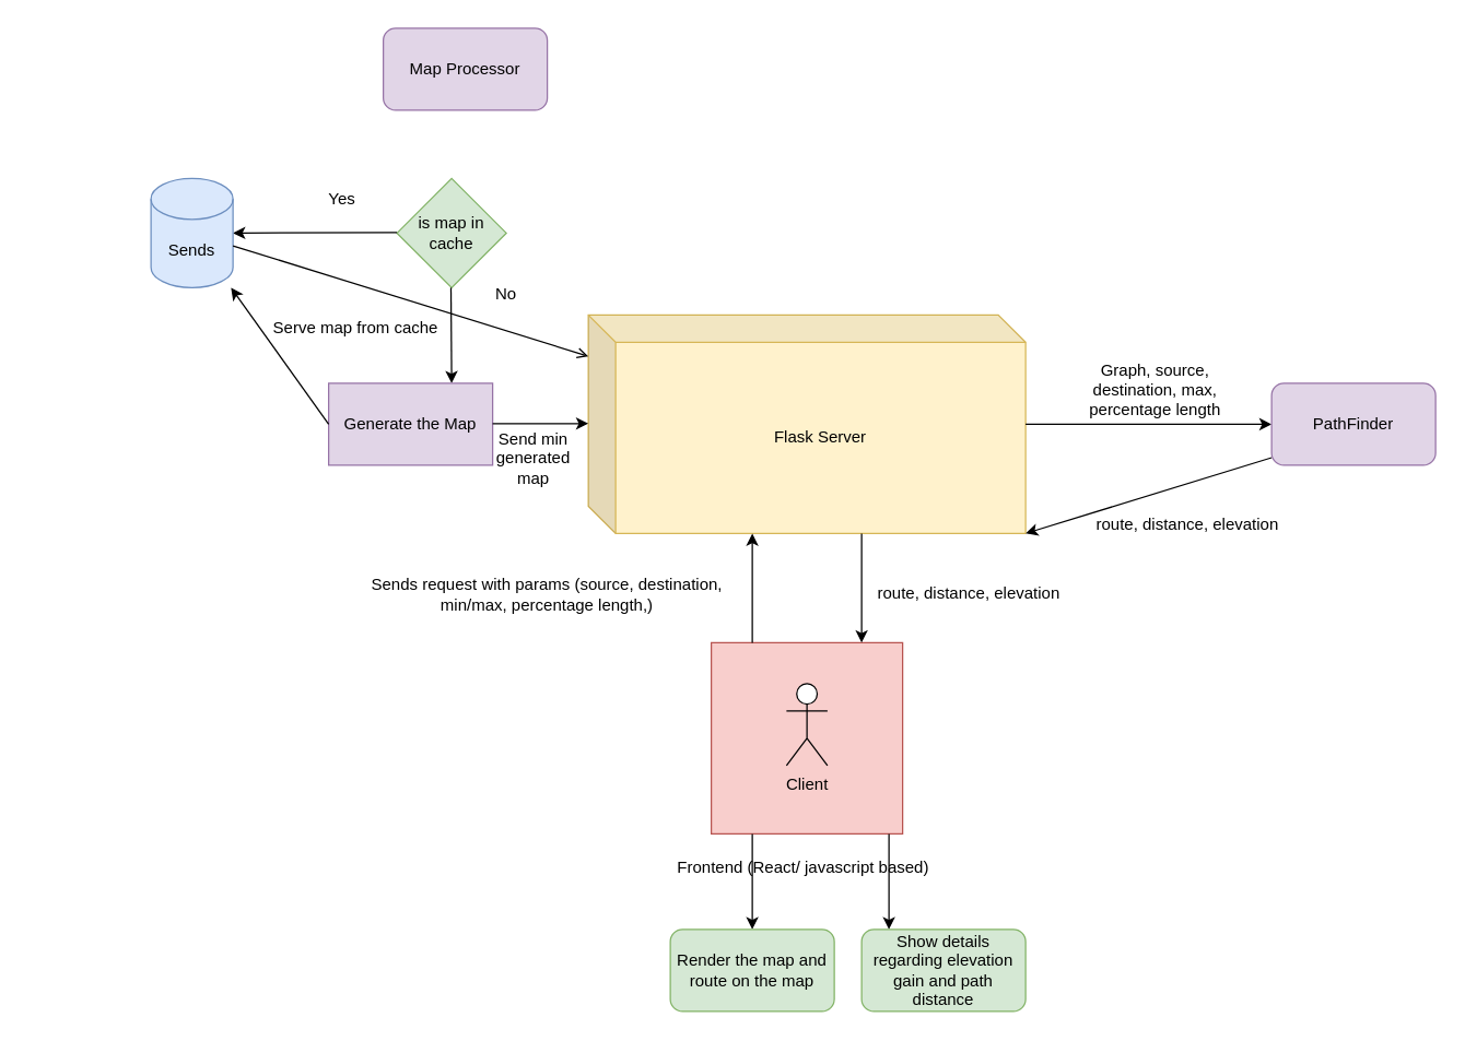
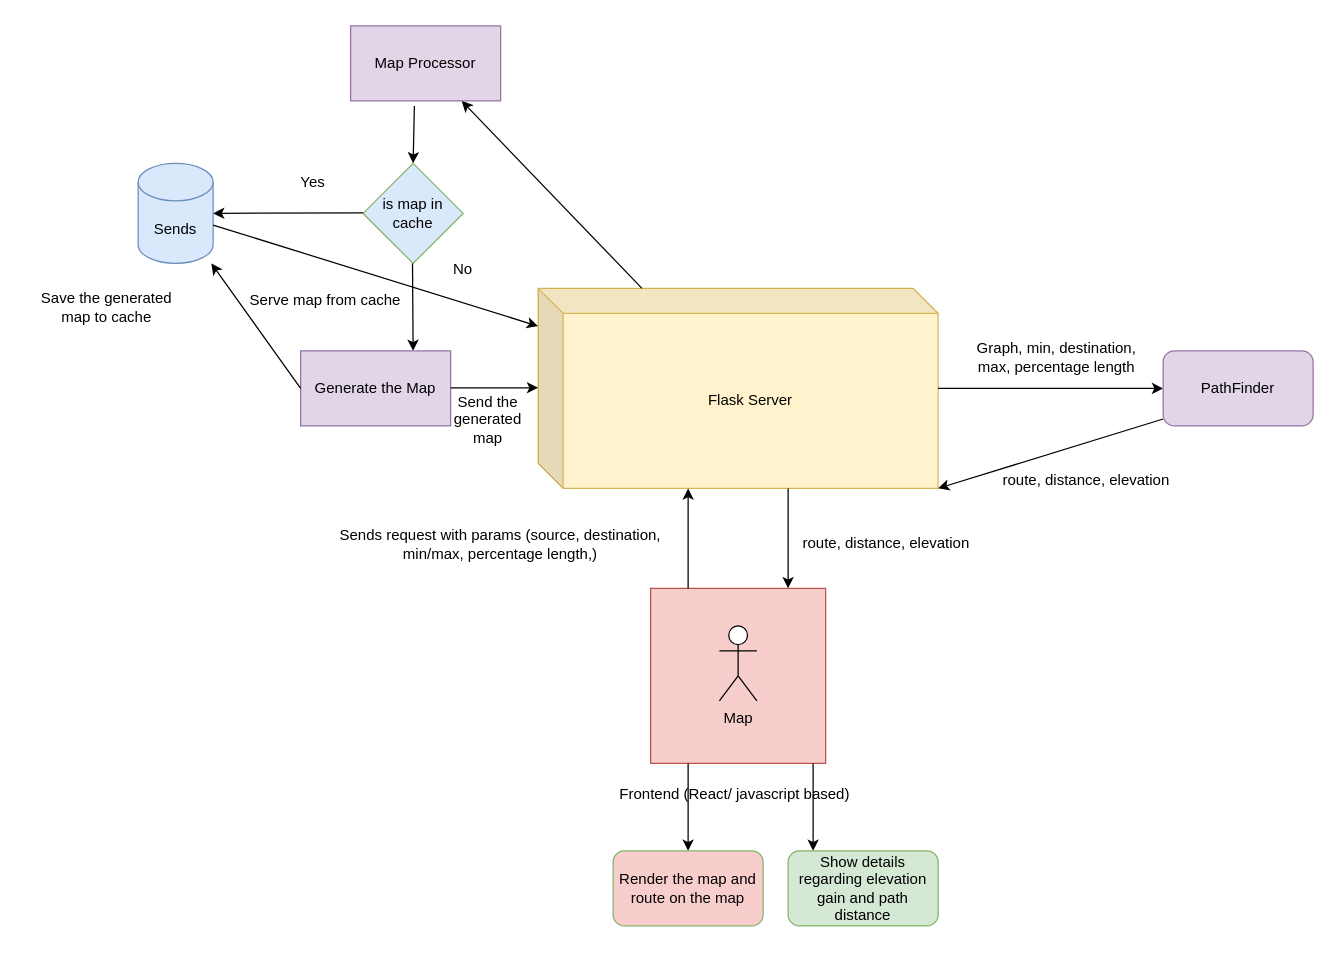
- <mxCell id="9" value="Map Processor" style="rounded=1;whiteSpace=wrap;html=1;fillColor=#e1d5e7;strokeColor=#9673a6;" parent="1" vertex="1"><mxGeometry x="280" y="20" width="120" height="60" as="geometry" /></mxCell>
+ <mxCell id="9" value="Map Processor" style="whiteSpace=wrap;html=1;fillColor=#e1d5e7;strokeColor=#9673a6;rounded=0;" parent="1" vertex="1"><mxGeometry x="280" y="20" width="120" height="60" as="geometry" /></mxCell>
+ <mxCell id="10" value="" style="endArrow=classic;html=1;rounded=0;entryX=0.5;entryY=0;entryDx=0;entryDy=0;exitX=0.425;exitY=1.067;exitDx=0;exitDy=0;exitPerimeter=0;" parent="1" source="9" target="11" edge="1"><mxGeometry width="50" height="50" relative="1" as="geometry"><mxPoint x="350" y="80" as="sourcePoint" /><mxPoint x="250" y="110" as="targetPoint" /></mxGeometry></mxCell>
+ <mxCell id="8" value="" style="endArrow=classic;html=1;rounded=0;" parent="1" source="5" target="9" edge="1"><mxGeometry width="50" height="50" relative="1" as="geometry"><mxPoint x="140" y="200" as="sourcePoint" /><mxPoint x="190" y="150" as="targetPoint" /></mxGeometry></mxCell>
- <mxCell id="11" value="is map in cache" style="rhombus;whiteSpace=wrap;html=1;fillColor=#d5e8d4;strokeColor=#82b366;" parent="1" vertex="1"><mxGeometry x="290" y="130" width="80" height="80" as="geometry" /></mxCell>
+ <mxCell id="11" value="is map in cache" style="rhombus;whiteSpace=wrap;html=1;fillColor=#dae8fc;strokeColor=#82b366;" parent="1" vertex="1"><mxGeometry x="290" y="130" width="80" height="80" as="geometry" /></mxCell>
+ <mxCell id="23" value="Save the generated map to cache" style="text;html=1;strokeColor=none;fillColor=none;align=center;verticalAlign=middle;whiteSpace=wrap;rounded=0;" parent="1" vertex="1"><mxGeometry x="20" y="230" width="130" height="30" as="geometry" /></mxCell>
- <mxCell id="15" value="" style="endArrow=open;html=1;rounded=0;" parent="1" source="14" target="5" edge="1"><mxGeometry width="50" height="50" relative="1" as="geometry"><mxPoint x="180" y="350" as="sourcePoint" /><mxPoint x="230" y="300" as="targetPoint" /></mxGeometry></mxCell>
+ <mxCell id="15" value="" style="endArrow=classic;html=1;rounded=0;" parent="1" source="14" target="5" edge="1"><mxGeometry width="50" height="50" relative="1" as="geometry"><mxPoint x="180" y="350" as="sourcePoint" /><mxPoint x="230" y="300" as="targetPoint" /></mxGeometry></mxCell>
- <mxCell id="26" value="Graph, source, destination, max, percentage length" style="text;html=1;strokeColor=none;fillColor=none;align=center;verticalAlign=middle;whiteSpace=wrap;rounded=0;" parent="1" vertex="1"><mxGeometry x="780" y="270" width="130" height="30" as="geometry" /></mxCell>
+ <mxCell id="26" value="Graph, min, destination, max, percentage length" style="text;html=1;strokeColor=none;fillColor=none;align=center;verticalAlign=middle;whiteSpace=wrap;rounded=0;" parent="1" vertex="1"><mxGeometry x="780" y="270" width="130" height="30" as="geometry" /></mxCell>
- <mxCell id="21" value="Send min generated map" style="text;html=1;strokeColor=none;fillColor=none;align=center;verticalAlign=middle;whiteSpace=wrap;rounded=0;" parent="1" vertex="1"><mxGeometry x="360" y="320" width="60" height="30" as="geometry" /></mxCell>
+ <mxCell id="21" value="Send the generated map" style="text;html=1;strokeColor=none;fillColor=none;align=center;verticalAlign=middle;whiteSpace=wrap;rounded=0;" parent="1" vertex="1"><mxGeometry x="360" y="320" width="60" height="30" as="geometry" /></mxCell>
- <mxCell id="3" value="Client" style="shape=umlActor;verticalLabelPosition=bottom;verticalAlign=top;html=1;outlineConnect=0;" parent="1" vertex="1"><mxGeometry x="575" y="500" width="30" height="60" as="geometry" /></mxCell>
+ <mxCell id="3" value="Map" style="shape=umlActor;verticalLabelPosition=bottom;verticalAlign=top;html=1;outlineConnect=0;" parent="1" vertex="1"><mxGeometry x="575" y="500" width="30" height="60" as="geometry" /></mxCell>
- <mxCell id="32" value="Render the map and route on the map" style="rounded=1;whiteSpace=wrap;html=1;fillColor=#d5e8d4;strokeColor=#82b366;" parent="1" vertex="1"><mxGeometry x="490" y="680" width="120" height="60" as="geometry" /></mxCell>
+ <mxCell id="32" value="Render the map and route on the map" style="rounded=1;whiteSpace=wrap;html=1;fillColor=#f8cecc;strokeColor=#82b366;" parent="1" vertex="1"><mxGeometry x="490" y="680" width="120" height="60" as="geometry" /></mxCell>
